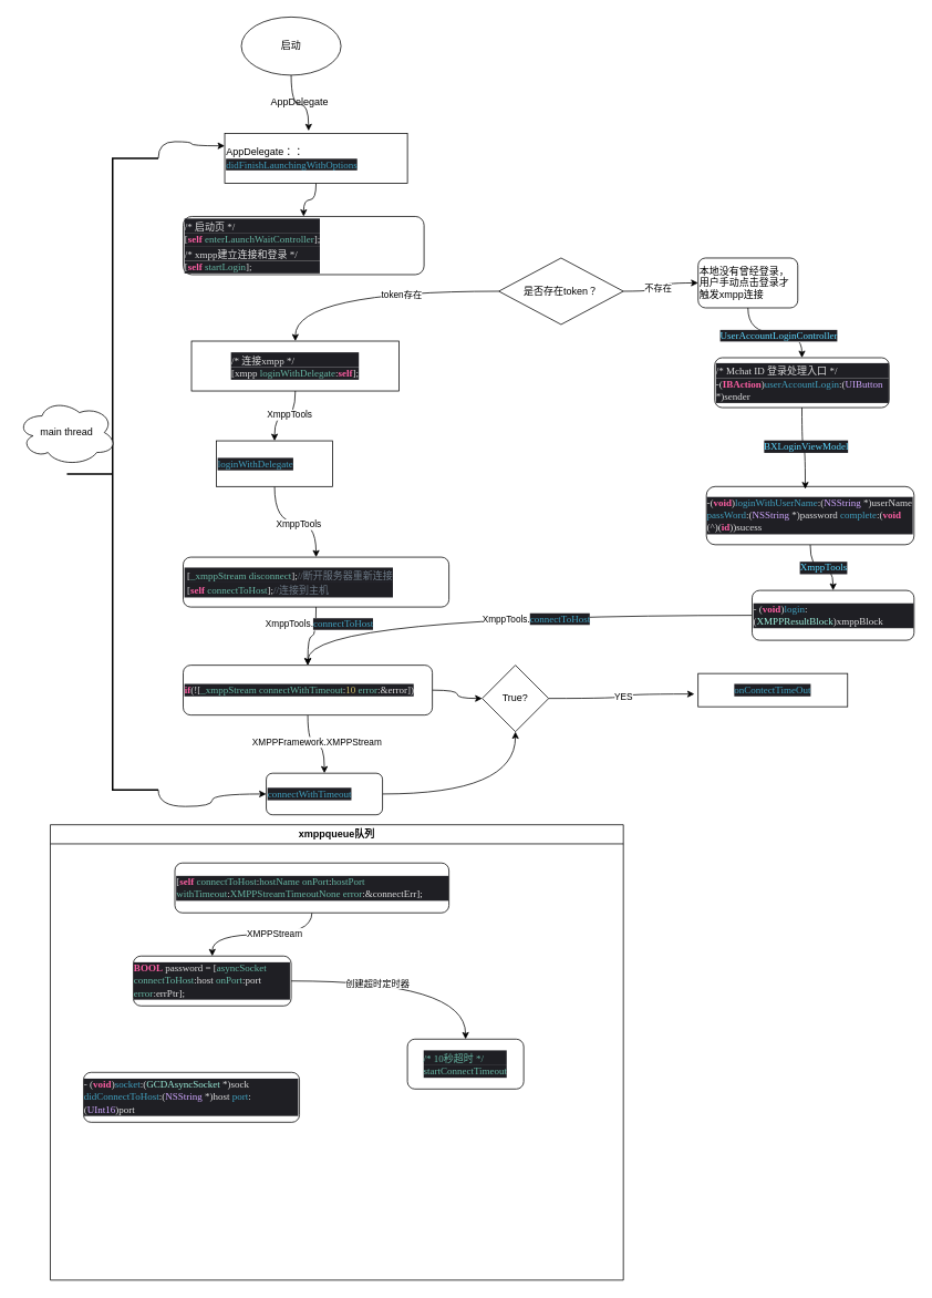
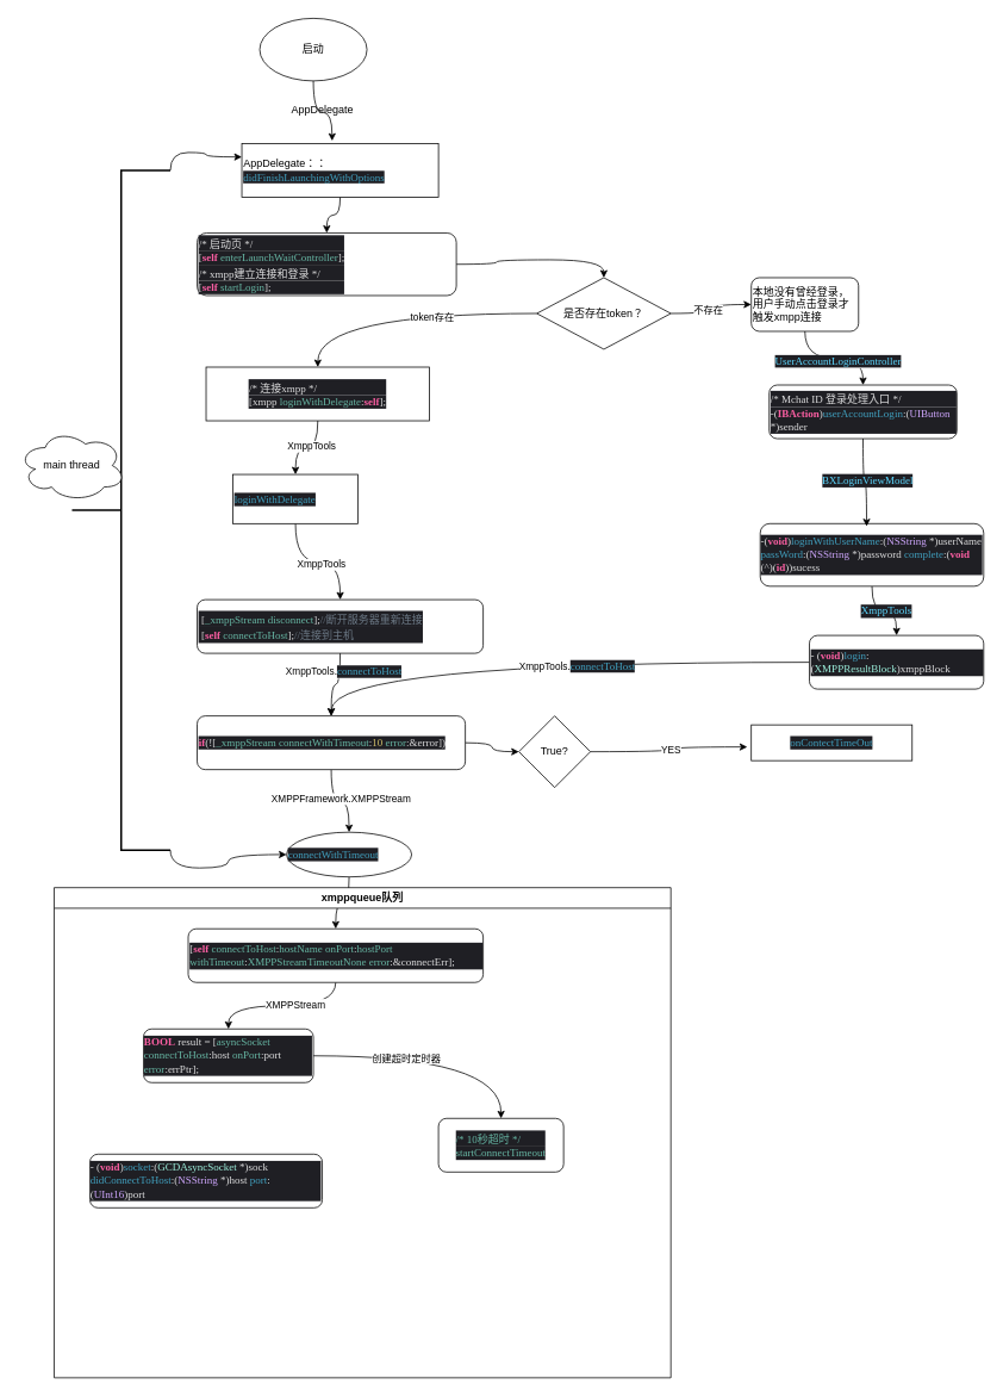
+ <mxCell id="6" style="edgeStyle=orthogonalEdgeStyle;curved=1;rounded=0;orthogonalLoop=1;jettySize=auto;html=1;entryX=0.5;entryY=0;entryDx=0;entryDy=0;" edge="1" parent="1" source="7" target="34"><mxGeometry relative="1" as="geometry" /></mxCell>
- <mxCell id="22" style="edgeStyle=orthogonalEdgeStyle;curved=1;rounded=0;orthogonalLoop=1;jettySize=auto;html=1;" edge="1" parent="1" source="23" target="55"><mxGeometry relative="1" as="geometry" /></mxCell>
+ <mxCell id="22" style="edgeStyle=orthogonalEdgeStyle;curved=1;rounded=0;orthogonalLoop=1;jettySize=auto;html=1;entryX=0.5;entryY=0;entryDx=0;entryDy=0;" edge="1" parent="1" source="23" target="26"><mxGeometry relative="1" as="geometry" /></mxCell>
- <mxCell id="23" value="&lt;p style=&quot;margin: 0px; font-variant-numeric: normal; font-variant-east-asian: normal; font-variant-alternates: normal; font-kerning: auto; font-optical-sizing: auto; font-feature-settings: normal; font-variation-settings: normal; font-variant-position: normal; font-stretch: normal; line-height: normal; font-family: Menlo; color: rgb(65, 161, 192); background-color: rgb(31, 31, 36);&quot; class=&quot;p1&quot;&gt;connectWithTimeout&lt;/p&gt;" style="rounded=1;whiteSpace=wrap;html=1;align=left;" vertex="1" parent="1"><mxGeometry x="320" y="930" width="140" height="50" as="geometry" /></mxCell>
+ <mxCell id="23" value="&lt;p style=&quot;margin: 0px; font-variant-numeric: normal; font-variant-east-asian: normal; font-variant-alternates: normal; font-kerning: auto; font-optical-sizing: auto; font-feature-settings: normal; font-variation-settings: normal; font-variant-position: normal; font-stretch: normal; line-height: normal; font-family: Menlo; color: rgb(65, 161, 192); background-color: rgb(31, 31, 36);&quot; class=&quot;p1&quot;&gt;connectWithTimeout&lt;/p&gt;" style="ellipse;whiteSpace=wrap;html=1;align=left;" vertex="1" parent="1"><mxGeometry x="320" y="930" width="140" height="50" as="geometry" /></mxCell>
- <mxCell id="29" value="&lt;p style=&quot;margin: 0px; font-variant-numeric: normal; font-variant-east-asian: normal; font-variant-alternates: normal; font-kerning: auto; font-optical-sizing: auto; font-feature-settings: normal; font-variation-settings: normal; font-variant-position: normal; font-stretch: normal; line-height: normal; font-family: Menlo; color: rgba(255, 255, 255, 0.85); background-color: rgb(31, 31, 36); text-align: start;&quot; class=&quot;p1&quot;&gt;&lt;span style=&quot;color: rgb(252, 95, 163);&quot; class=&quot;s1&quot;&gt;&lt;b&gt;BOOL&lt;/b&gt;&lt;/span&gt; password = [&lt;span style=&quot;color: rgb(103, 183, 164);&quot; class=&quot;s2&quot;&gt;asyncSocket&lt;/span&gt; &lt;span style=&quot;color: rgb(103, 183, 164);&quot; class=&quot;s2&quot;&gt;connectToHost&lt;/span&gt;:host &lt;span style=&quot;color: rgb(103, 183, 164);&quot; class=&quot;s2&quot;&gt;onPort&lt;/span&gt;:port &lt;span style=&quot;color: rgb(103, 183, 164);&quot; class=&quot;s2&quot;&gt;error&lt;/span&gt;:errPtr];&lt;/p&gt;" style="rounded=1;whiteSpace=wrap;html=1;" vertex="1" parent="1"><mxGeometry x="160" y="1150" width="190" height="60" as="geometry" /></mxCell>
+ <mxCell id="29" value="&lt;p style=&quot;margin: 0px; font-variant-numeric: normal; font-variant-east-asian: normal; font-variant-alternates: normal; font-kerning: auto; font-optical-sizing: auto; font-feature-settings: normal; font-variation-settings: normal; font-variant-position: normal; font-stretch: normal; line-height: normal; font-family: Menlo; color: rgba(255, 255, 255, 0.85); background-color: rgb(31, 31, 36); text-align: start;&quot; class=&quot;p1&quot;&gt;&lt;span style=&quot;color: rgb(252, 95, 163);&quot; class=&quot;s1&quot;&gt;&lt;b&gt;BOOL&lt;/b&gt;&lt;/span&gt; result = [&lt;span style=&quot;color: rgb(103, 183, 164);&quot; class=&quot;s2&quot;&gt;asyncSocket&lt;/span&gt; &lt;span style=&quot;color: rgb(103, 183, 164);&quot; class=&quot;s2&quot;&gt;connectToHost&lt;/span&gt;:host &lt;span style=&quot;color: rgb(103, 183, 164);&quot; class=&quot;s2&quot;&gt;onPort&lt;/span&gt;:port &lt;span style=&quot;color: rgb(103, 183, 164);&quot; class=&quot;s2&quot;&gt;error&lt;/span&gt;:errPtr];&lt;/p&gt;" style="rounded=1;whiteSpace=wrap;html=1;" vertex="1" parent="1"><mxGeometry x="160" y="1150" width="190" height="60" as="geometry" /></mxCell>
